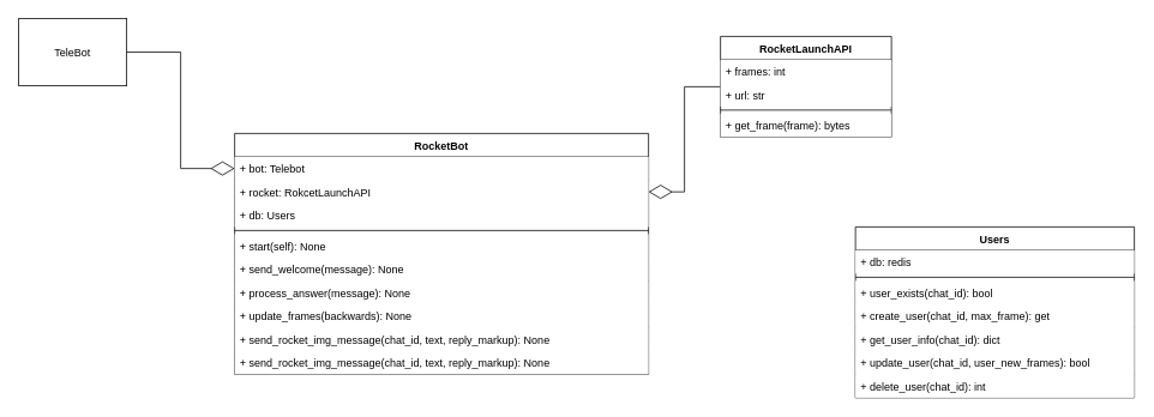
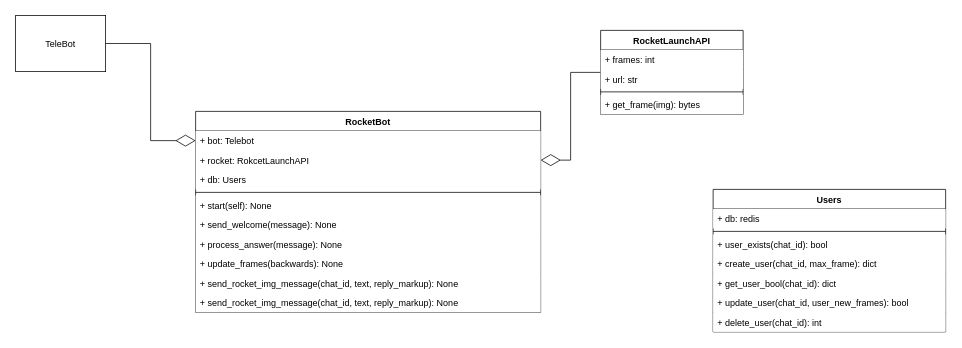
- <mxCell id="27" value="+ get_frame(frame): bytes" style="text;strokeColor=none;fillColor=default;align=left;verticalAlign=top;spacingLeft=4;spacingRight=4;overflow=hidden;rotatable=0;points=[[0,0.5],[1,0.5]];portConstraint=eastwest;" parent="23" vertex="1"><mxGeometry y="86" width="190" height="26" as="geometry" /></mxCell>
+ <mxCell id="27" value="+ get_frame(img): bytes" style="text;strokeColor=none;fillColor=default;align=left;verticalAlign=top;spacingLeft=4;spacingRight=4;overflow=hidden;rotatable=0;points=[[0,0.5],[1,0.5]];portConstraint=eastwest;" parent="23" vertex="1"><mxGeometry y="86" width="190" height="26" as="geometry" /></mxCell>
- <mxCell id="7" value="+ create_user(chat_id, max_frame): get" style="text;strokeColor=none;fillColor=default;align=left;verticalAlign=top;spacingLeft=4;spacingRight=4;overflow=hidden;rotatable=0;points=[[0,0.5],[1,0.5]];portConstraint=eastwest;" parent="3" vertex="1"><mxGeometry y="86" width="310" height="26" as="geometry" /></mxCell>
+ <mxCell id="7" value="+ create_user(chat_id, max_frame): dict" style="text;strokeColor=none;fillColor=default;align=left;verticalAlign=top;spacingLeft=4;spacingRight=4;overflow=hidden;rotatable=0;points=[[0,0.5],[1,0.5]];portConstraint=eastwest;" parent="3" vertex="1"><mxGeometry y="86" width="310" height="26" as="geometry" /></mxCell>
- <mxCell id="8" value="+ get_user_info(chat_id): dict" style="text;strokeColor=none;fillColor=default;align=left;verticalAlign=top;spacingLeft=4;spacingRight=4;overflow=hidden;rotatable=0;points=[[0,0.5],[1,0.5]];portConstraint=eastwest;" vertex="1" parent="3"><mxGeometry y="112" width="310" height="26" as="geometry" /></mxCell>
+ <mxCell id="8" value="+ get_user_bool(chat_id): dict" style="text;strokeColor=none;fillColor=default;align=left;verticalAlign=top;spacingLeft=4;spacingRight=4;overflow=hidden;rotatable=0;points=[[0,0.5],[1,0.5]];portConstraint=eastwest;" vertex="1" parent="3"><mxGeometry y="112" width="310" height="26" as="geometry" /></mxCell>
